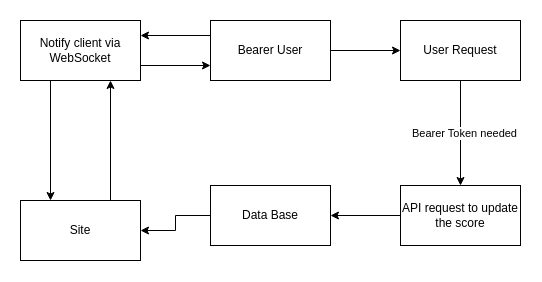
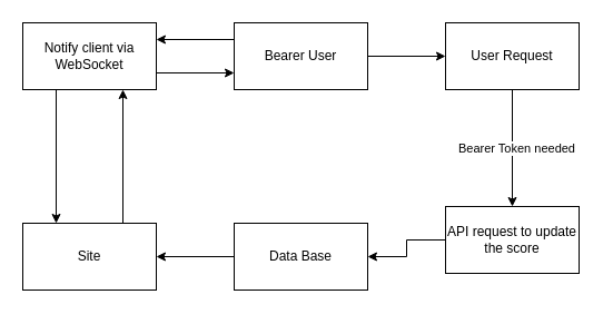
- <mxCell id="14" value="Data Base" style="whiteSpace=wrap;html=1;" vertex="1" parent="1"><mxGeometry x="210" y="185" width="120" height="60" as="geometry" /></mxCell>
+ <mxCell id="14" value="Data Base" style="whiteSpace=wrap;html=1;" vertex="1" parent="1"><mxGeometry x="210" y="200" width="120" height="60" as="geometry" /></mxCell>
